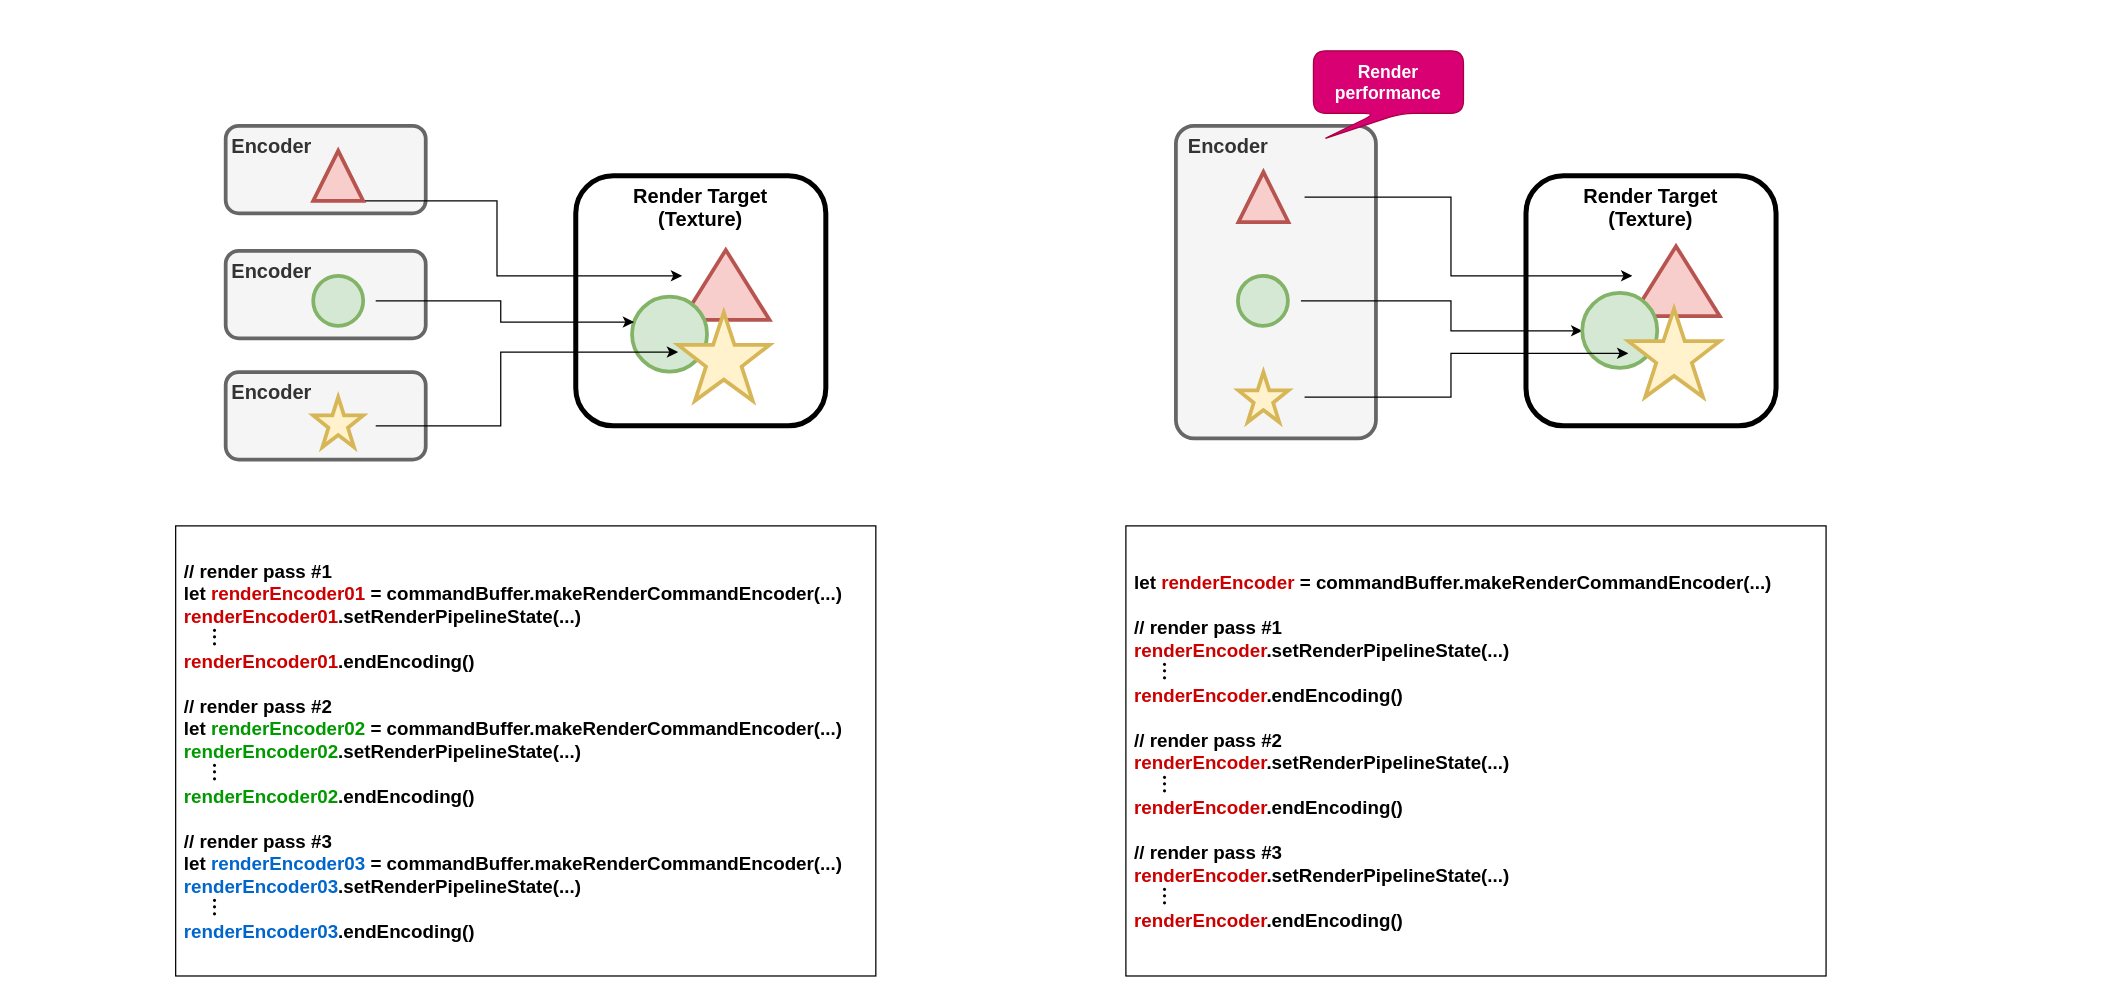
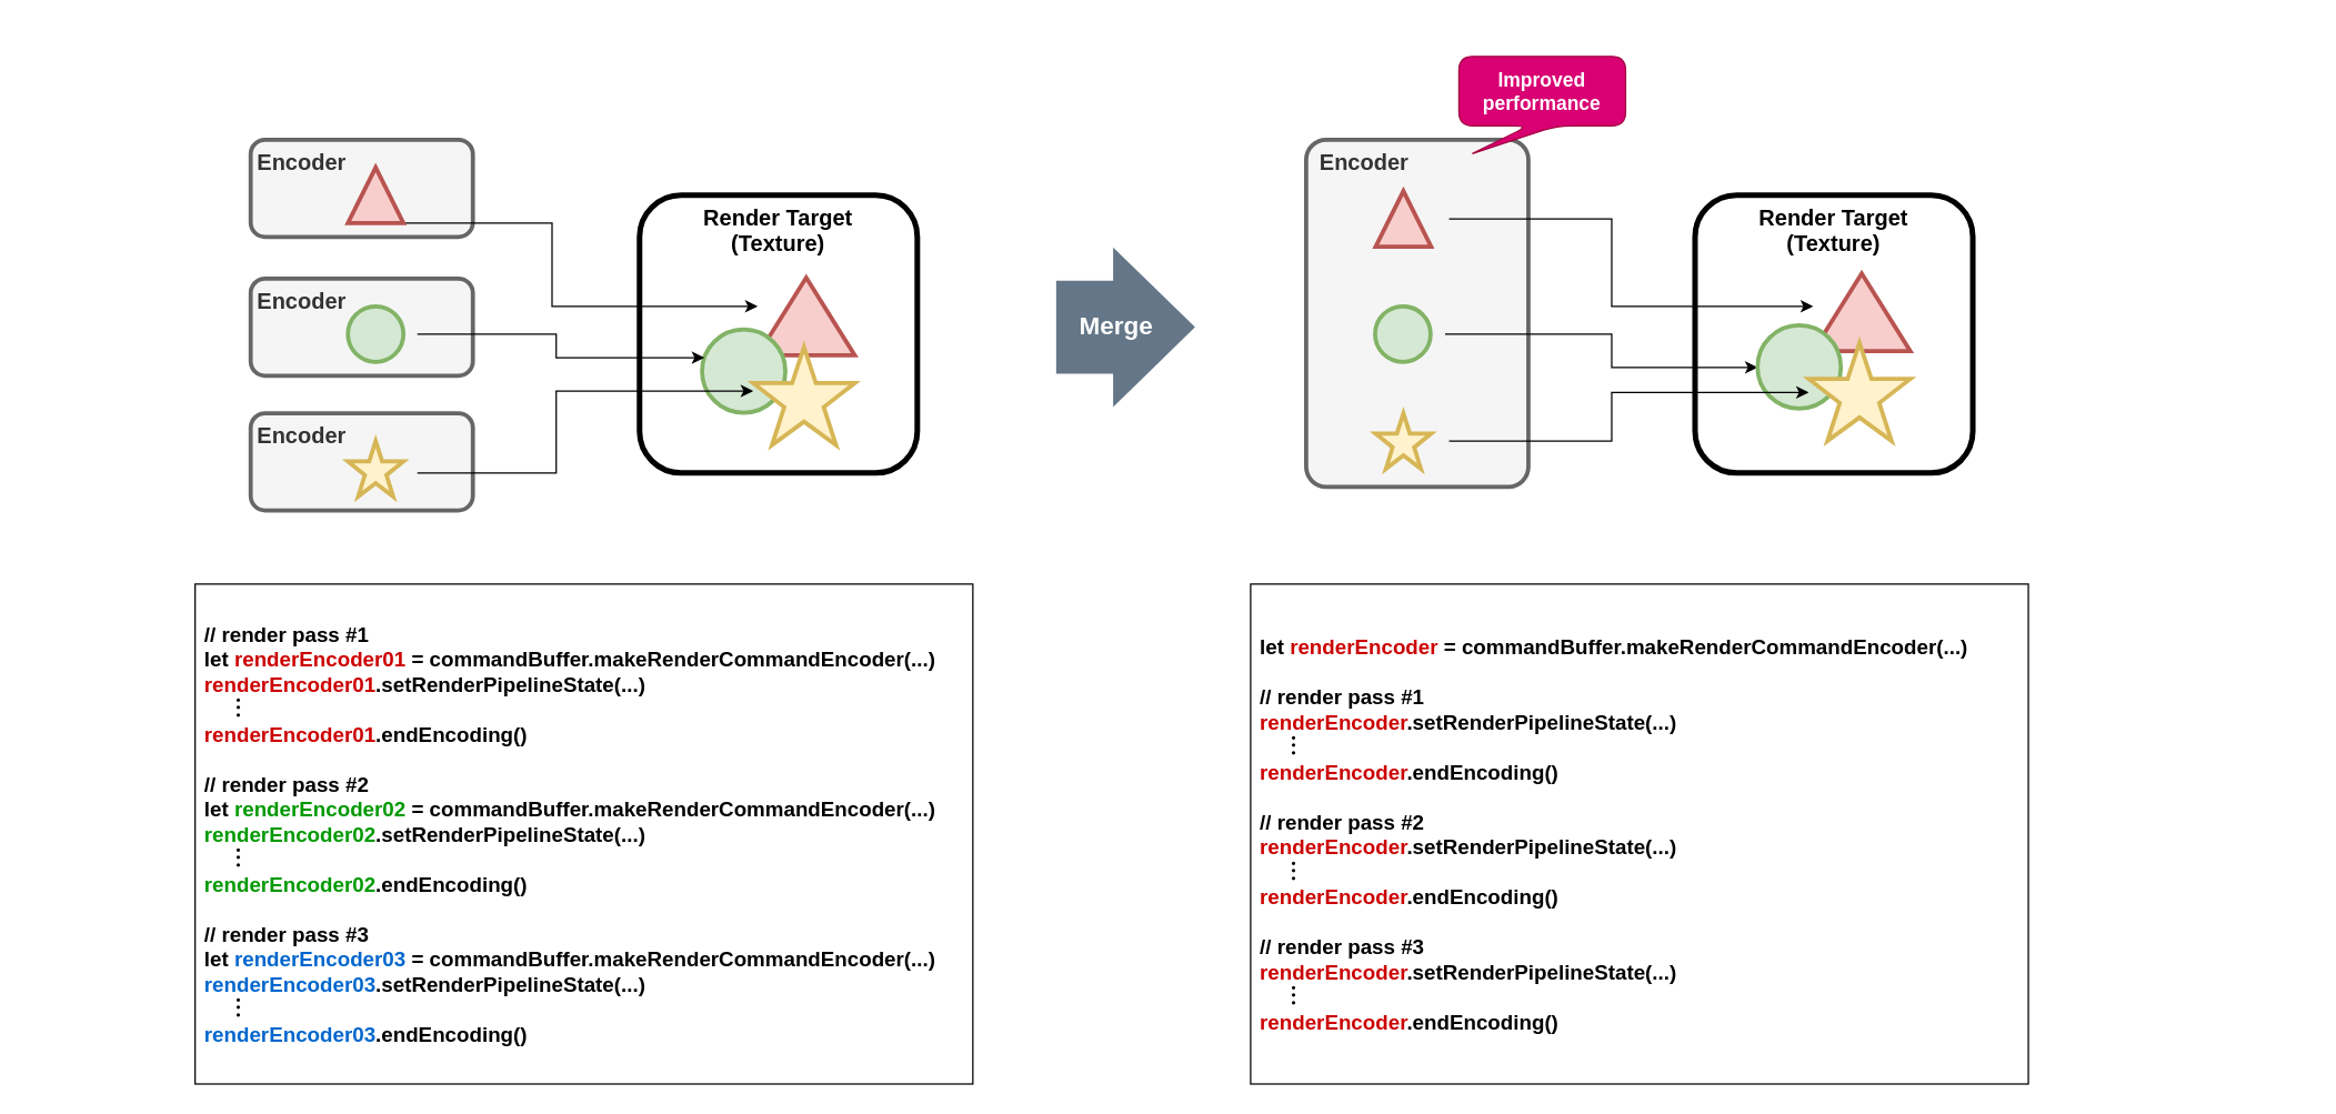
- <mxCell id="24" value="Render performance" style="shape=callout;whiteSpace=wrap;html=1;perimeter=calloutPerimeter;rounded=1;flipH=0;flipV=0;strokeWidth=1;fillColor=#d80073;strokeColor=#A50040;fontStyle=1;fontSize=14;position2=0.08;size=20;position=0.42;fontColor=#ffffff;" vertex="1" parent="1"><mxGeometry x="1050" y="40" width="120" height="70" as="geometry" /></mxCell>
+ <mxCell id="24" value="Improved performance" style="shape=callout;whiteSpace=wrap;html=1;perimeter=calloutPerimeter;rounded=1;flipH=0;flipV=0;strokeWidth=1;fillColor=#d80073;strokeColor=#A50040;fontStyle=1;fontSize=14;position2=0.08;size=20;position=0.42;fontColor=#ffffff;" vertex="1" parent="1"><mxGeometry x="1050" y="40" width="120" height="70" as="geometry" /></mxCell>
+ <mxCell id="27" value="Merge" style="shape=singleArrow;whiteSpace=wrap;html=1;arrowWidth=0.583;arrowSize=0.59;fontStyle=1;fontSize=18;fillColor=#647687;strokeColor=none;fontColor=#ffffff;align=left;spacingLeft=15;gradientColor=none;gradientDirection=west;" vertex="1" parent="1"><mxGeometry x="760" y="177.5" width="100" height="115" as="geometry" /></mxCell>
